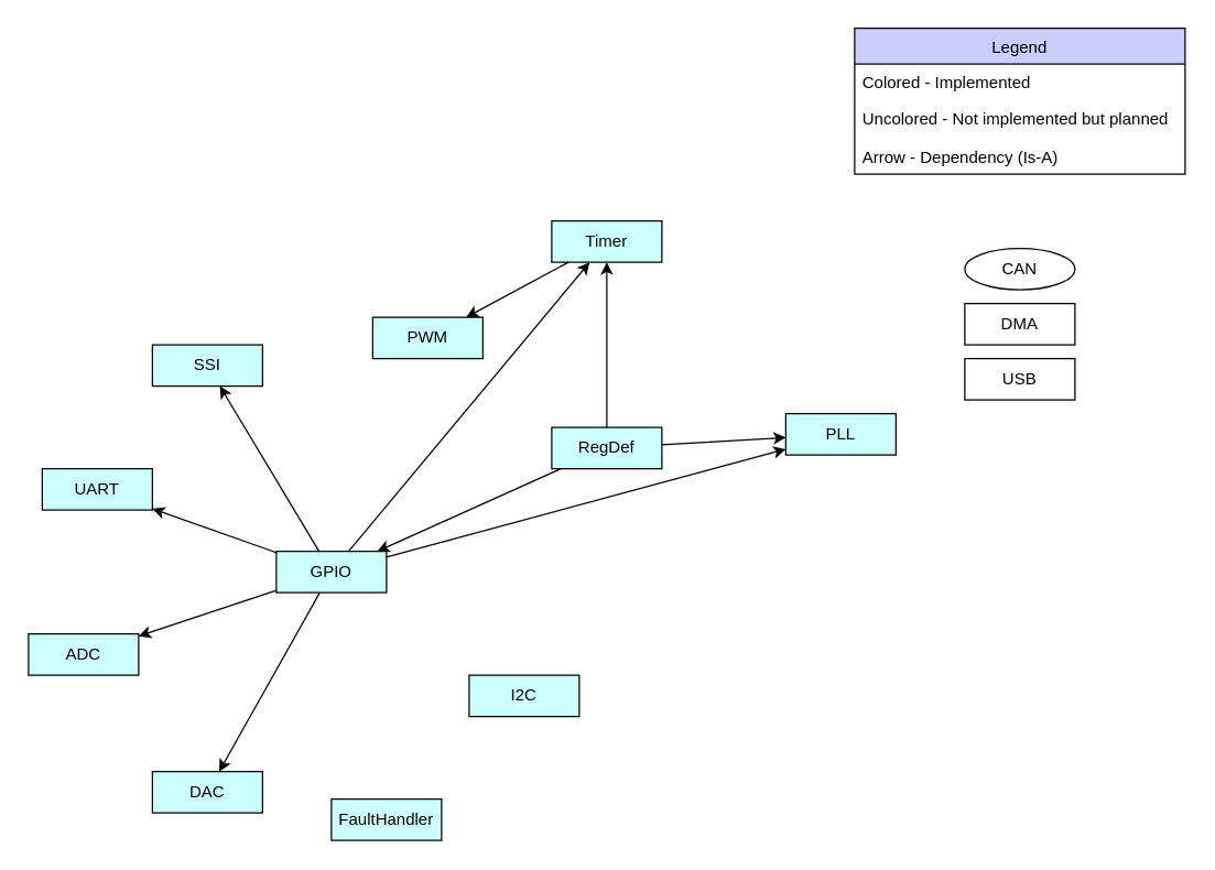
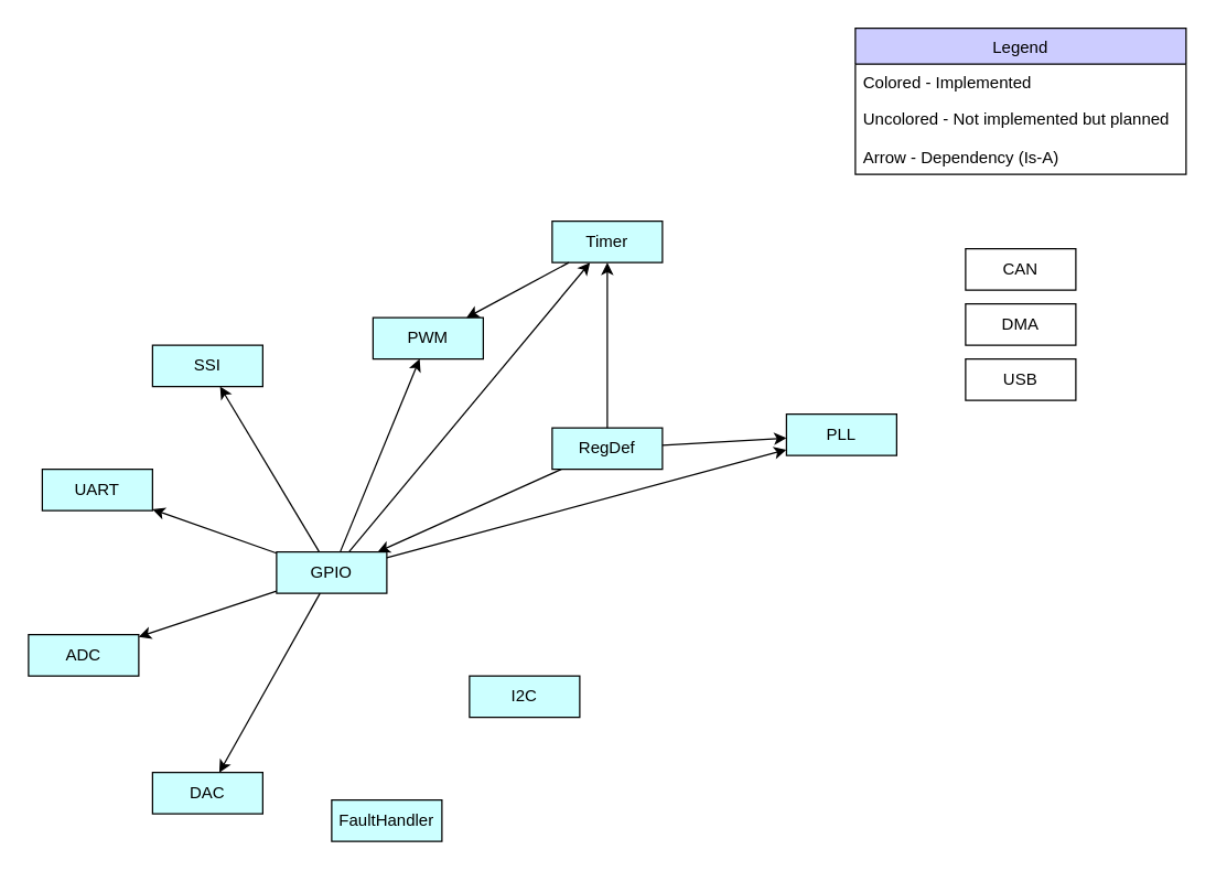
- <mxCell id="6" value="CAN" style="ellipse;whiteSpace=wrap;html=1;hachureGap=4;pointerEvents=0;fillColor=none;" parent="1" vertex="1"><mxGeometry x="700" y="180" width="80" height="30" as="geometry" /></mxCell>
+ <mxCell id="6" value="CAN" style="whiteSpace=wrap;html=1;hachureGap=4;pointerEvents=0;fillColor=none;" parent="1" vertex="1"><mxGeometry x="700" y="180" width="80" height="30" as="geometry" /></mxCell>
+ <mxCell id="25" value="" style="rounded=0;" edge="1" source="9" target="24" parent="1"><mxGeometry x="189" y="179" as="geometry" /></mxCell>
